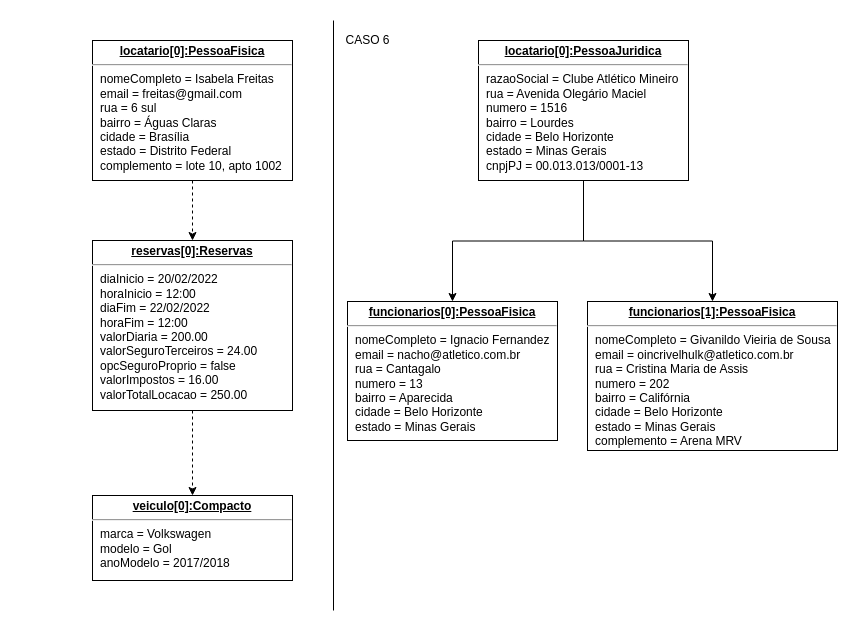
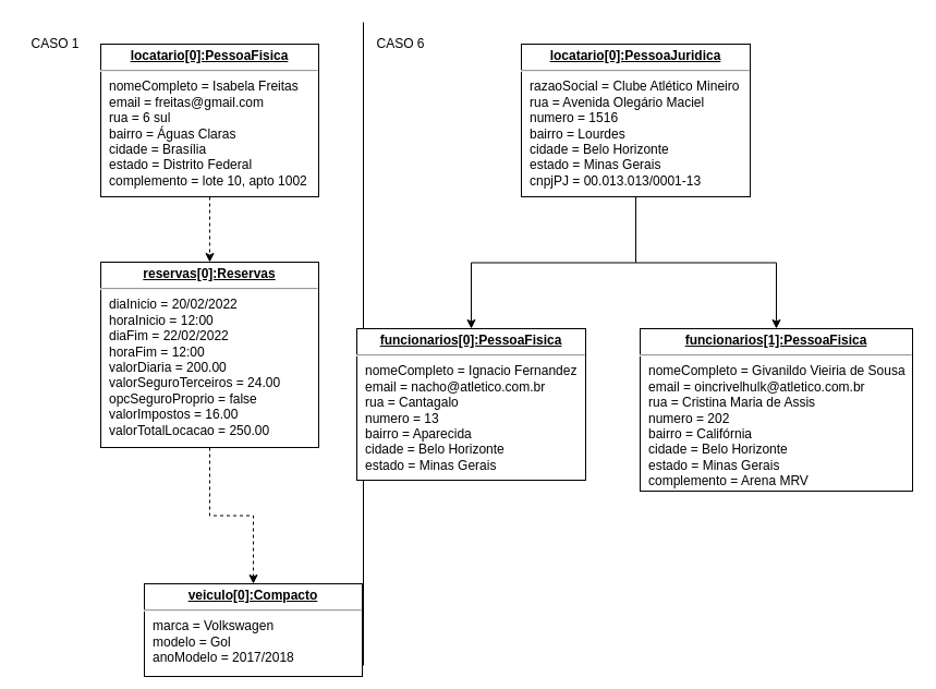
+ <mxCell id="13" value="CASO 1" style="text;html=1;align=center;verticalAlign=middle;resizable=0;points=[];autosize=1;strokeColor=none;fillColor=none;" parent="1" vertex="1"><mxGeometry x="20" y="30" width="60" height="20" as="geometry" /></mxCell>
- <mxCell id="8" value="&lt;p style=&quot;margin: 0px ; margin-top: 4px ; text-align: center ; text-decoration: underline&quot;&gt;&lt;b&gt;funcionarios[0]:PessoaFisica&lt;/b&gt;&lt;/p&gt;&lt;hr&gt;&lt;p style=&quot;margin: 0px ; margin-left: 8px&quot;&gt;nomeCompleto = Ignacio Fernandez&lt;/p&gt;&lt;p style=&quot;margin: 0px ; margin-left: 8px&quot;&gt;email = nacho@atletico.com.br&lt;/p&gt;&lt;p style=&quot;margin: 0px ; margin-left: 8px&quot;&gt;rua = Cantagalo&lt;/p&gt;&lt;p style=&quot;margin: 0px ; margin-left: 8px&quot;&gt;numero = 13&lt;/p&gt;&lt;p style=&quot;margin: 0px ; margin-left: 8px&quot;&gt;bairro = Aparecida&lt;/p&gt;&lt;p style=&quot;margin: 0px ; margin-left: 8px&quot;&gt;cidade = Belo Horizonte&lt;/p&gt;&lt;p style=&quot;margin: 0px ; margin-left: 8px&quot;&gt;estado = Minas Gerais&lt;/p&gt;" style="verticalAlign=top;align=left;overflow=fill;fontSize=12;fontFamily=Helvetica;html=1;" parent="1" vertex="1"><mxGeometry x="347" y="301" width="210" height="139" as="geometry" /></mxCell>
+ <mxCell id="8" value="&lt;p style=&quot;margin: 0px ; margin-top: 4px ; text-align: center ; text-decoration: underline&quot;&gt;&lt;b&gt;funcionarios[0]:PessoaFisica&lt;/b&gt;&lt;/p&gt;&lt;hr&gt;&lt;p style=&quot;margin: 0px ; margin-left: 8px&quot;&gt;nomeCompleto = Ignacio Fernandez&lt;/p&gt;&lt;p style=&quot;margin: 0px ; margin-left: 8px&quot;&gt;email = nacho@atletico.com.br&lt;/p&gt;&lt;p style=&quot;margin: 0px ; margin-left: 8px&quot;&gt;rua = Cantagalo&lt;/p&gt;&lt;p style=&quot;margin: 0px ; margin-left: 8px&quot;&gt;numero = 13&lt;/p&gt;&lt;p style=&quot;margin: 0px ; margin-left: 8px&quot;&gt;bairro = Aparecida&lt;/p&gt;&lt;p style=&quot;margin: 0px ; margin-left: 8px&quot;&gt;cidade = Belo Horizonte&lt;/p&gt;&lt;p style=&quot;margin: 0px ; margin-left: 8px&quot;&gt;estado = Minas Gerais&lt;/p&gt;" style="verticalAlign=top;align=left;overflow=fill;fontSize=12;fontFamily=Helvetica;html=1;" parent="1" vertex="1"><mxGeometry x="327" y="301" width="210" height="139" as="geometry" /></mxCell>
- <mxCell id="4" value="&lt;p style=&quot;margin: 0px ; margin-top: 4px ; text-align: center ; text-decoration: underline&quot;&gt;&lt;b&gt;veiculo[0]:Compacto&lt;/b&gt;&lt;/p&gt;&lt;hr&gt;&lt;p style=&quot;margin: 0px ; margin-left: 8px&quot;&gt;marca = Volkswagen&lt;/p&gt;&lt;p style=&quot;margin: 0px ; margin-left: 8px&quot;&gt;modelo = Gol&lt;/p&gt;&lt;p style=&quot;margin: 0px ; margin-left: 8px&quot;&gt;anoModelo = 2017/2018&lt;/p&gt;" style="verticalAlign=top;align=left;overflow=fill;fontSize=12;fontFamily=Helvetica;html=1;" parent="1" vertex="1"><mxGeometry x="92" y="495" width="200" height="85" as="geometry" /></mxCell>
+ <mxCell id="4" value="&lt;p style=&quot;margin: 0px ; margin-top: 4px ; text-align: center ; text-decoration: underline&quot;&gt;&lt;b&gt;veiculo[0]:Compacto&lt;/b&gt;&lt;/p&gt;&lt;hr&gt;&lt;p style=&quot;margin: 0px ; margin-left: 8px&quot;&gt;marca = Volkswagen&lt;/p&gt;&lt;p style=&quot;margin: 0px ; margin-left: 8px&quot;&gt;modelo = Gol&lt;/p&gt;&lt;p style=&quot;margin: 0px ; margin-left: 8px&quot;&gt;anoModelo = 2017/2018&lt;/p&gt;" style="verticalAlign=top;align=left;overflow=fill;fontSize=12;fontFamily=Helvetica;html=1;" parent="1" vertex="1"><mxGeometry x="132" y="535" width="200" height="85" as="geometry" /></mxCell>
